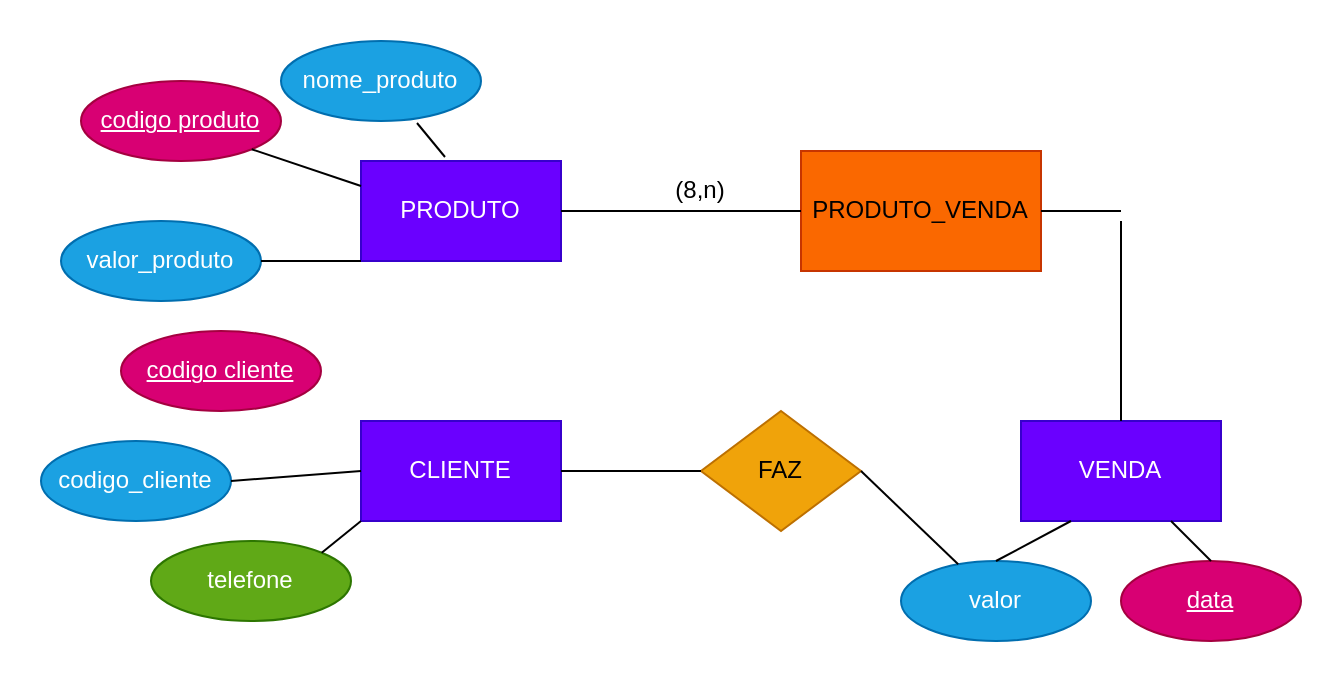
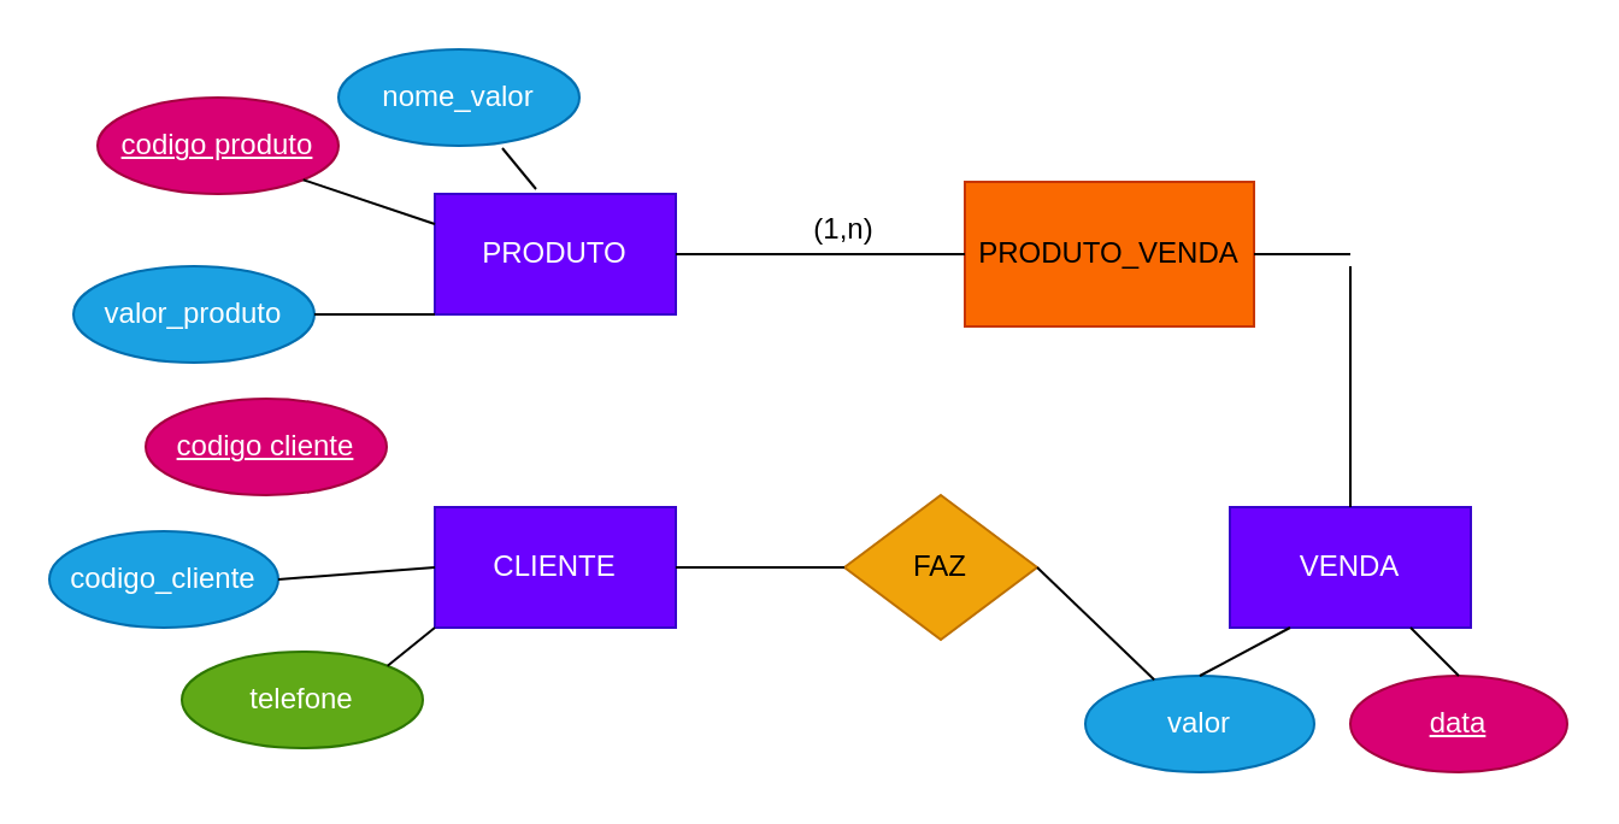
- <mxCell id="3" value="nome_produto" style="ellipse;whiteSpace=wrap;html=1;fillColor=#1ba1e2;fontColor=#ffffff;strokeColor=#006EAF;" vertex="1" parent="1"><mxGeometry x="140" y="20" width="100" height="40" as="geometry" /></mxCell>
+ <mxCell id="3" value="nome_valor" style="ellipse;whiteSpace=wrap;html=1;fillColor=#1ba1e2;fontColor=#ffffff;strokeColor=#006EAF;" vertex="1" parent="1"><mxGeometry x="140" y="20" width="100" height="40" as="geometry" /></mxCell>
- <mxCell id="28" value="(8,n)" style="text;html=1;strokeColor=none;fillColor=none;align=center;verticalAlign=middle;whiteSpace=wrap;rounded=0;" vertex="1" parent="1"><mxGeometry x="320" y="80" width="60" height="30" as="geometry" /></mxCell>
+ <mxCell id="28" value="(1,n)" style="text;html=1;strokeColor=none;fillColor=none;align=center;verticalAlign=middle;whiteSpace=wrap;rounded=0;" vertex="1" parent="1"><mxGeometry x="320" y="80" width="60" height="30" as="geometry" /></mxCell>
